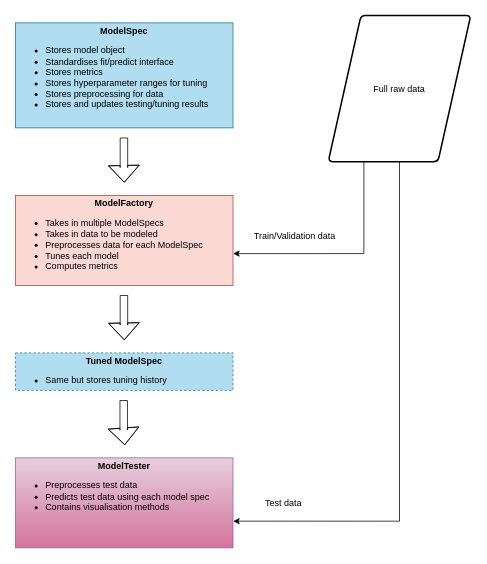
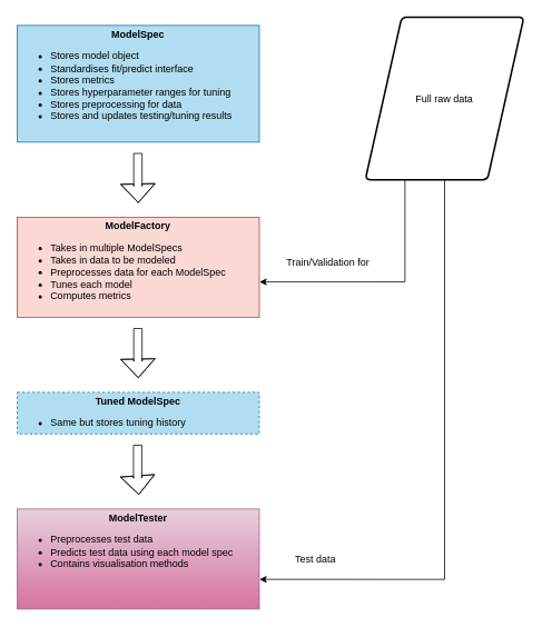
- <mxCell id="12" value="Train/Validation data" style="text;html=1;align=center;verticalAlign=middle;resizable=0;points=[];autosize=1;strokeColor=none;fillColor=none;" parent="1" vertex="1"><mxGeometry x="327" y="300" width="130" height="30" as="geometry" /></mxCell>
+ <mxCell id="12" value="Train/Validation for" style="text;html=1;align=center;verticalAlign=middle;resizable=0;points=[];autosize=1;strokeColor=none;fillColor=none;" parent="1" vertex="1"><mxGeometry x="327" y="300" width="130" height="30" as="geometry" /></mxCell>
